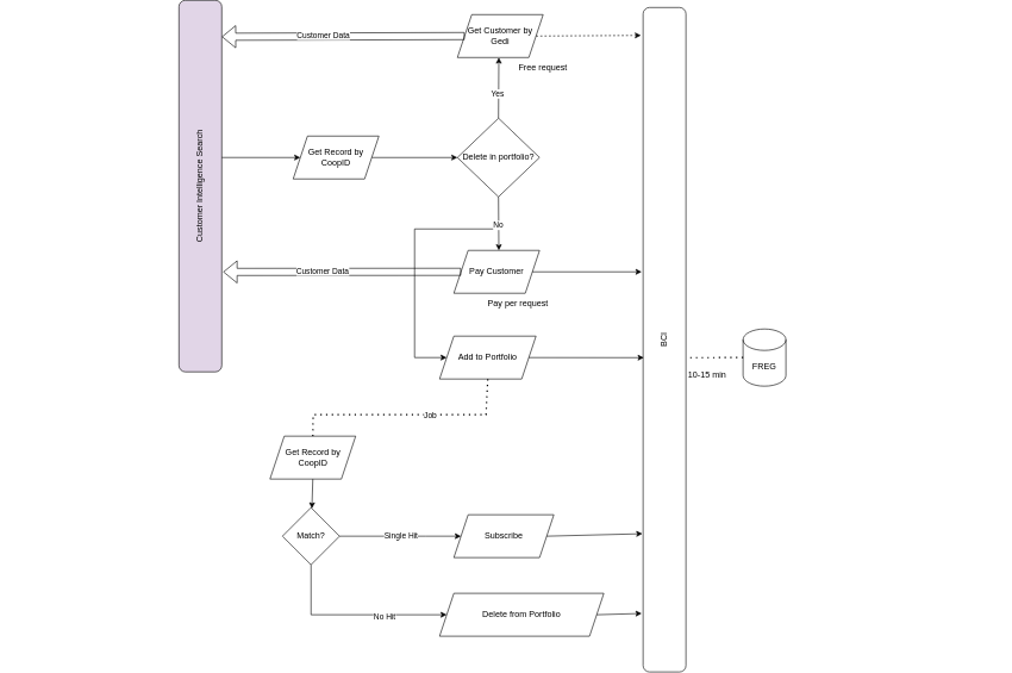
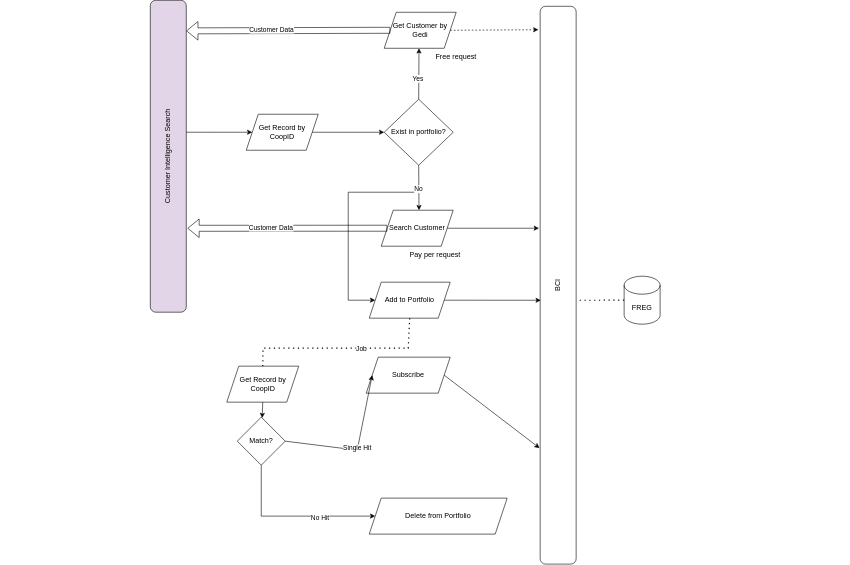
- <mxCell id="2" value="Delete in portfolio?" style="rhombus;whiteSpace=wrap;html=1;" vertex="1" parent="1"><mxGeometry x="640" y="165" width="115" height="110" as="geometry" /></mxCell>
+ <mxCell id="2" value="Exist in portfolio?" style="rhombus;whiteSpace=wrap;html=1;" vertex="1" parent="1"><mxGeometry x="640" y="165" width="115" height="110" as="geometry" /></mxCell>
- <mxCell id="10" value="Pay Customer" style="shape=parallelogram;perimeter=parallelogramPerimeter;whiteSpace=wrap;html=1;fixedSize=1;" vertex="1" parent="1"><mxGeometry x="635" y="350" width="120" height="60" as="geometry" /></mxCell>
+ <mxCell id="10" value="Search Customer" style="shape=parallelogram;perimeter=parallelogramPerimeter;whiteSpace=wrap;html=1;fixedSize=1;" vertex="1" parent="1"><mxGeometry x="635" y="350" width="120" height="60" as="geometry" /></mxCell>
- <mxCell id="23" value="10-15 min" style="text;html=1;align=center;verticalAlign=middle;whiteSpace=wrap;rounded=0;" vertex="1" parent="1"><mxGeometry x="960" y="510" width="60" height="30" as="geometry" /></mxCell>
- <mxCell id="22" value="Match?" style="rhombus;whiteSpace=wrap;html=1;" vertex="1" parent="1"><mxGeometry x="395" y="710" width="80" height="80" as="geometry" /></mxCell>
+ <mxCell id="22" value="Match?" style="rhombus;whiteSpace=wrap;html=1;" vertex="1" parent="1"><mxGeometry x="395" y="695" width="80" height="80" as="geometry" /></mxCell>
- <mxCell id="13" value="Subscribe" style="shape=parallelogram;perimeter=parallelogramPerimeter;whiteSpace=wrap;html=1;fixedSize=1;" vertex="1" parent="1"><mxGeometry x="635" y="720" width="140" height="60" as="geometry" /></mxCell>
+ <mxCell id="13" value="Subscribe" style="shape=parallelogram;perimeter=parallelogramPerimeter;whiteSpace=wrap;html=1;fixedSize=1;" vertex="1" parent="1"><mxGeometry x="610" y="595" width="140" height="60" as="geometry" /></mxCell>
- <mxCell id="40" value="" style="endArrow=classic;html=1;rounded=0;exitX=1;exitY=0.5;exitDx=0;exitDy=0;entryX=0.088;entryY=-0.033;entryDx=0;entryDy=0;entryPerimeter=0;" edge="1" parent="1" source="32" target="35"><mxGeometry width="50" height="50" relative="1" as="geometry"><mxPoint x="780" y="880" as="sourcePoint" /><mxPoint x="830" y="830" as="targetPoint" /></mxGeometry></mxCell>
